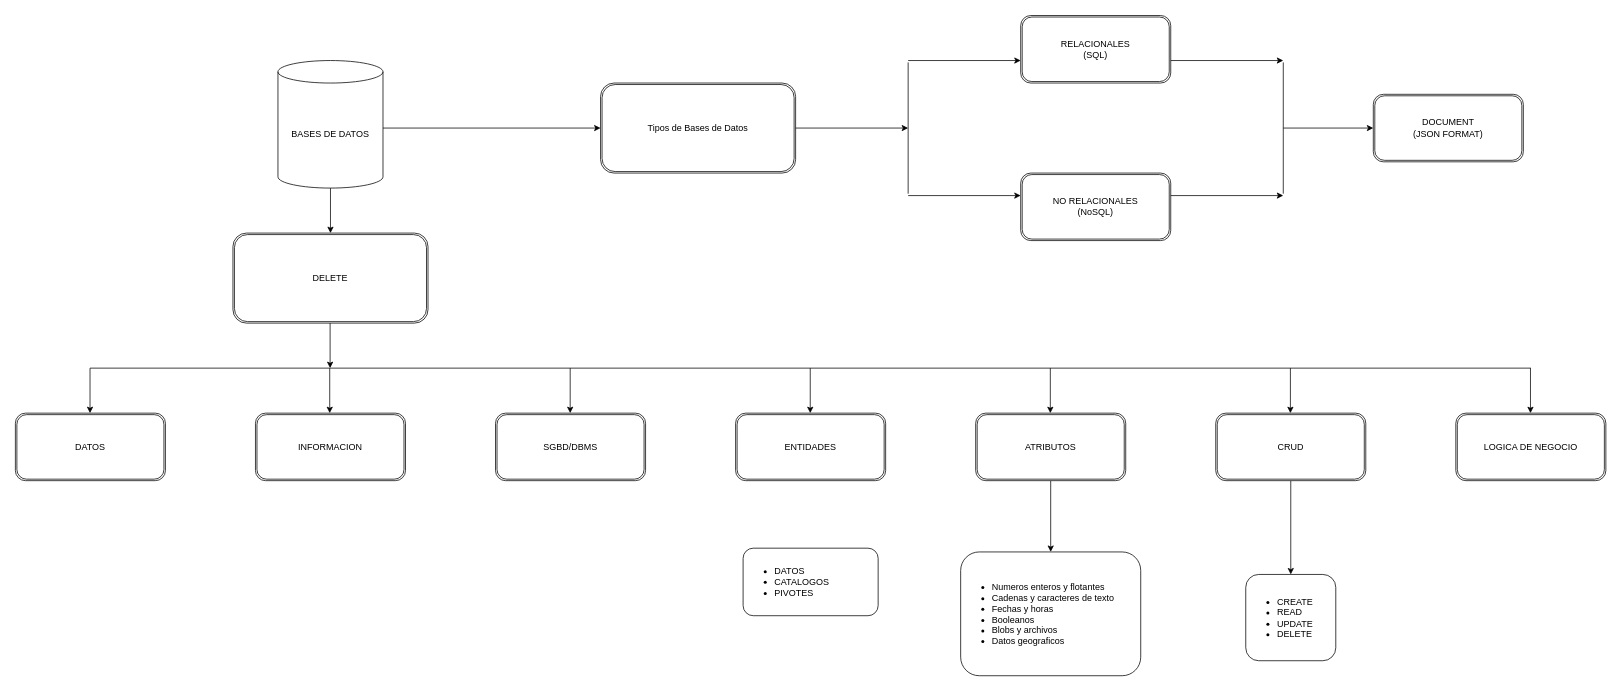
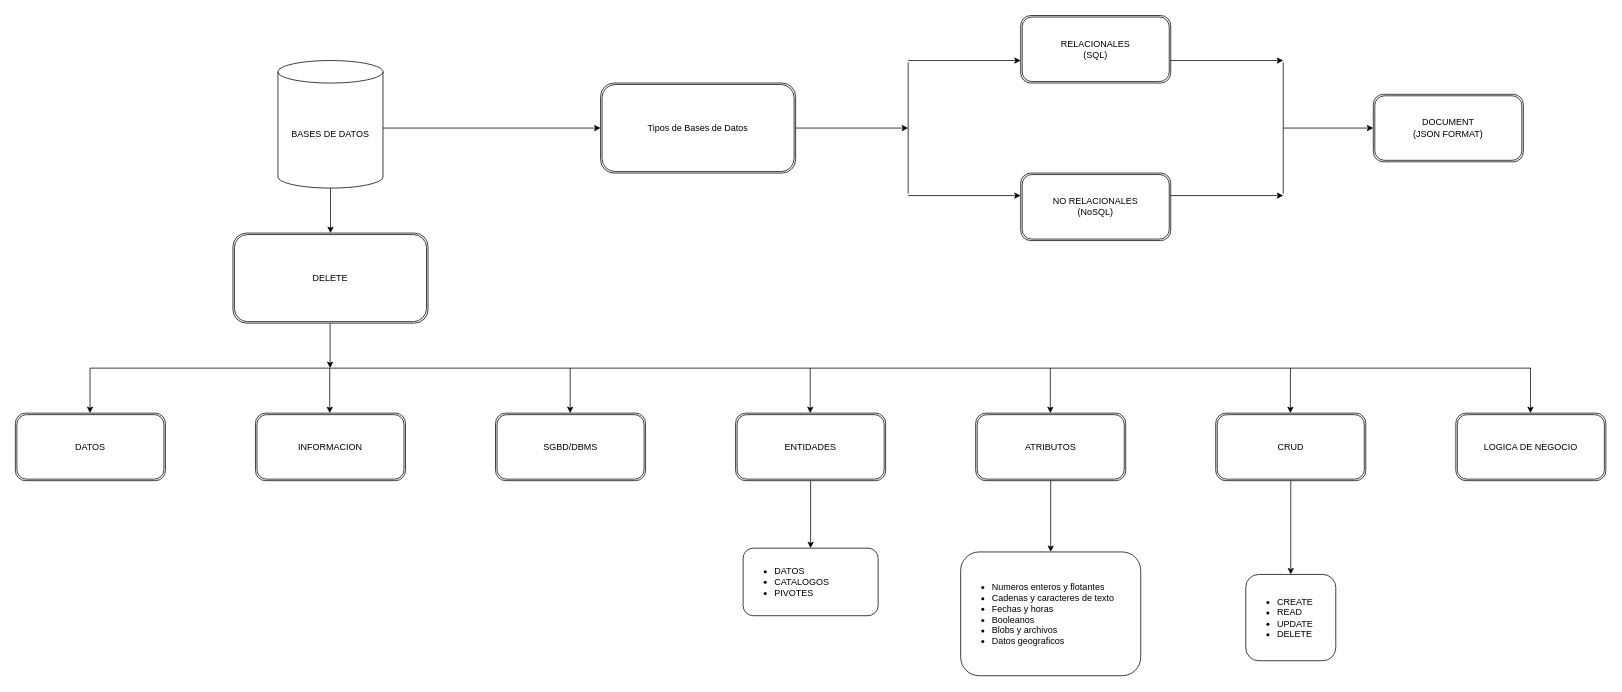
+ <mxCell id="26" value="" style="edgeStyle=none;html=1;" edge="1" parent="1" source="27" target="32"><mxGeometry relative="1" as="geometry" /></mxCell>
